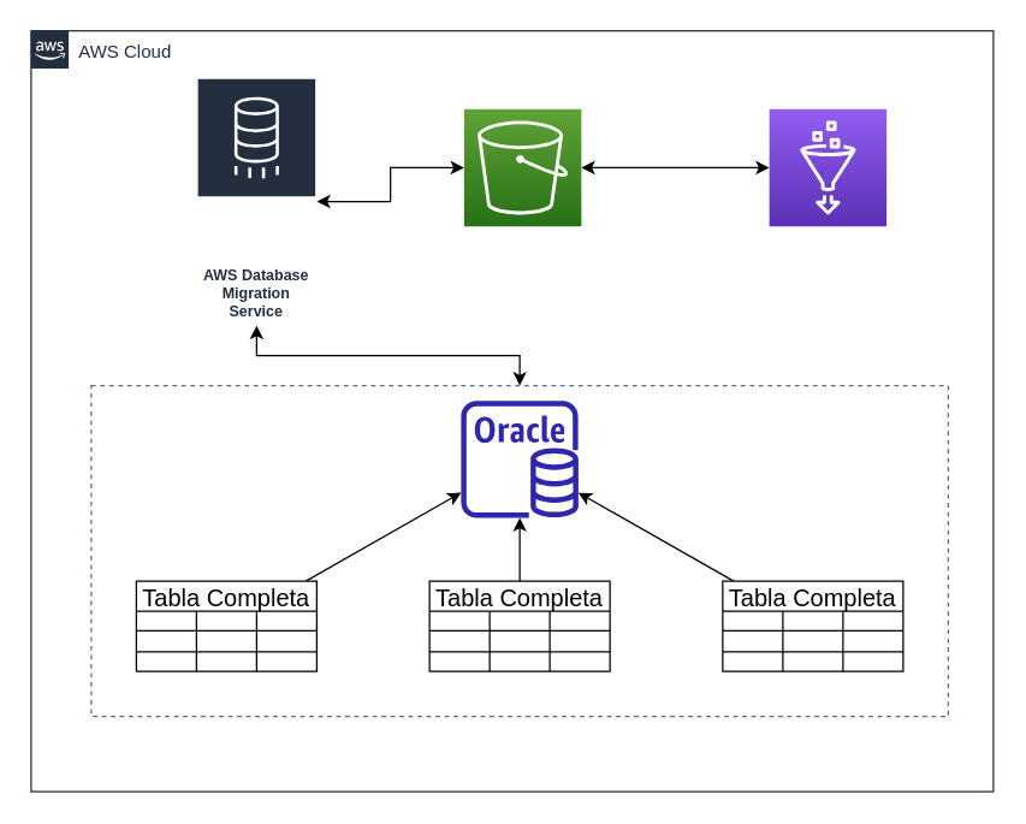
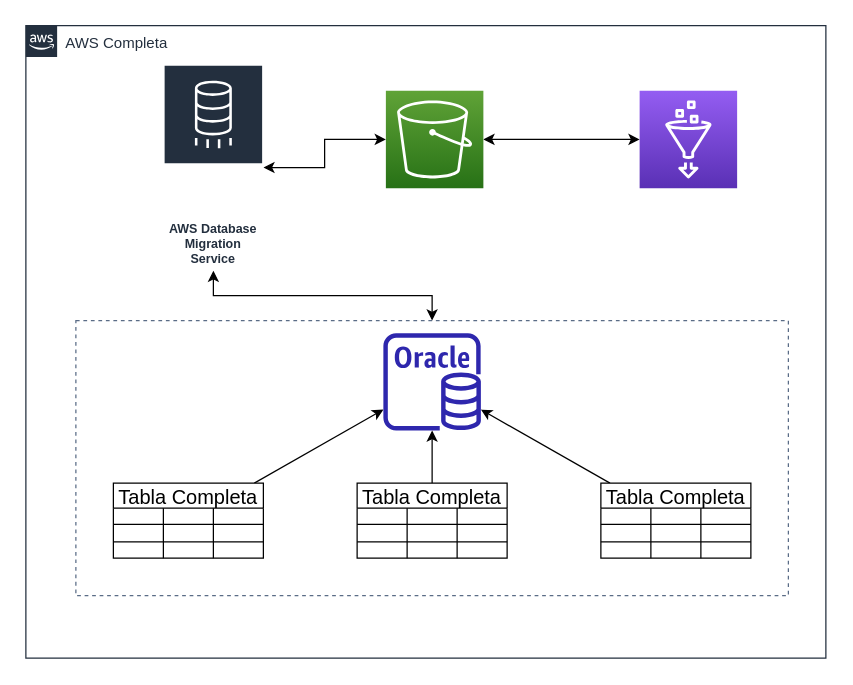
- <mxCell id="2" value="AWS Cloud" style="points=[[0,0],[0.25,0],[0.5,0],[0.75,0],[1,0],[1,0.25],[1,0.5],[1,0.75],[1,1],[0.75,1],[0.5,1],[0.25,1],[0,1],[0,0.75],[0,0.5],[0,0.25]];outlineConnect=0;gradientColor=none;html=1;whiteSpace=wrap;fontSize=12;fontStyle=0;shape=mxgraph.aws4.group;grIcon=mxgraph.aws4.group_aws_cloud_alt;strokeColor=#232F3E;fillColor=none;verticalAlign=top;align=left;spacingLeft=30;fontColor=#232F3E;dashed=0;labelBackgroundColor=#ffffff;container=1;pointerEvents=0;collapsible=0;recursiveResize=0;" parent="1" vertex="1"><mxGeometry x="20" y="20" width="640" height="506" as="geometry" /></mxCell>
+ <mxCell id="2" value="AWS Completa" style="points=[[0,0],[0.25,0],[0.5,0],[0.75,0],[1,0],[1,0.25],[1,0.5],[1,0.75],[1,1],[0.75,1],[0.5,1],[0.25,1],[0,1],[0,0.75],[0,0.5],[0,0.25]];outlineConnect=0;gradientColor=none;html=1;whiteSpace=wrap;fontSize=12;fontStyle=0;shape=mxgraph.aws4.group;grIcon=mxgraph.aws4.group_aws_cloud_alt;strokeColor=#232F3E;fillColor=none;verticalAlign=top;align=left;spacingLeft=30;fontColor=#232F3E;dashed=0;labelBackgroundColor=#ffffff;container=1;pointerEvents=0;collapsible=0;recursiveResize=0;" parent="1" vertex="1"><mxGeometry x="20" y="20" width="640" height="506" as="geometry" /></mxCell>
